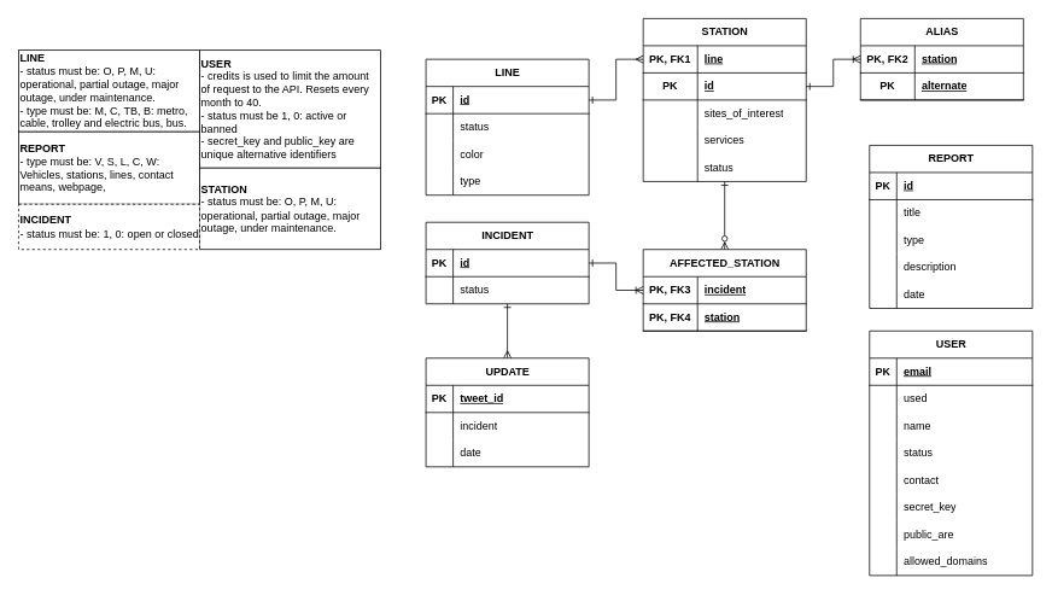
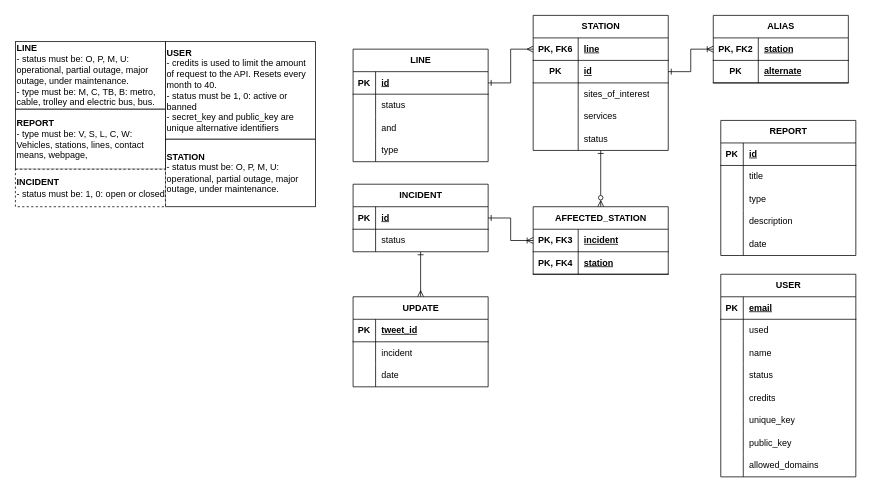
- <mxCell id="17" value="PK, FK1" style="shape=partialRectangle;connectable=0;fillColor=none;top=0;left=0;bottom=0;right=0;fontStyle=1;overflow=hidden;whiteSpace=wrap;html=1;" parent="16" vertex="1"><mxGeometry width="60" height="30" as="geometry"><mxRectangle width="60" height="30" as="alternateBounds" /></mxGeometry></mxCell>
+ <mxCell id="17" value="PK, FK6" style="shape=partialRectangle;connectable=0;fillColor=none;top=0;left=0;bottom=0;right=0;fontStyle=1;overflow=hidden;whiteSpace=wrap;html=1;" parent="16" vertex="1"><mxGeometry width="60" height="30" as="geometry"><mxRectangle width="60" height="30" as="alternateBounds" /></mxGeometry></mxCell>
- <mxCell id="11" value="color" style="shape=partialRectangle;connectable=0;fillColor=none;top=0;left=0;bottom=0;right=0;align=left;spacingLeft=6;overflow=hidden;whiteSpace=wrap;html=1;" parent="9" vertex="1"><mxGeometry x="30" width="150" height="30" as="geometry"><mxRectangle width="150" height="30" as="alternateBounds" /></mxGeometry></mxCell>
+ <mxCell id="11" value="and" style="shape=partialRectangle;connectable=0;fillColor=none;top=0;left=0;bottom=0;right=0;align=left;spacingLeft=6;overflow=hidden;whiteSpace=wrap;html=1;" parent="9" vertex="1"><mxGeometry x="30" width="150" height="30" as="geometry"><mxRectangle width="150" height="30" as="alternateBounds" /></mxGeometry></mxCell>
- <mxCell id="46" value="contact" style="shape=partialRectangle;connectable=0;fillColor=none;top=0;left=0;bottom=0;right=0;align=left;spacingLeft=6;overflow=hidden;whiteSpace=wrap;html=1;" parent="44" vertex="1"><mxGeometry x="30" width="150" height="30" as="geometry"><mxRectangle width="150" height="30" as="alternateBounds" /></mxGeometry></mxCell>
+ <mxCell id="46" value="credits" style="shape=partialRectangle;connectable=0;fillColor=none;top=0;left=0;bottom=0;right=0;align=left;spacingLeft=6;overflow=hidden;whiteSpace=wrap;html=1;" parent="44" vertex="1"><mxGeometry x="30" width="150" height="30" as="geometry"><mxRectangle width="150" height="30" as="alternateBounds" /></mxGeometry></mxCell>
- <mxCell id="49" value="secret_key" style="shape=partialRectangle;connectable=0;fillColor=none;top=0;left=0;bottom=0;right=0;align=left;spacingLeft=6;overflow=hidden;whiteSpace=wrap;html=1;" parent="47" vertex="1"><mxGeometry x="30" width="150" height="30" as="geometry"><mxRectangle width="150" height="30" as="alternateBounds" /></mxGeometry></mxCell>
+ <mxCell id="49" value="unique_key" style="shape=partialRectangle;connectable=0;fillColor=none;top=0;left=0;bottom=0;right=0;align=left;spacingLeft=6;overflow=hidden;whiteSpace=wrap;html=1;" parent="47" vertex="1"><mxGeometry x="30" width="150" height="30" as="geometry"><mxRectangle width="150" height="30" as="alternateBounds" /></mxGeometry></mxCell>
- <mxCell id="52" value="public_are" style="shape=partialRectangle;connectable=0;fillColor=none;top=0;left=0;bottom=0;right=0;align=left;spacingLeft=6;overflow=hidden;whiteSpace=wrap;html=1;" parent="50" vertex="1"><mxGeometry x="30" width="150" height="30" as="geometry"><mxRectangle width="150" height="30" as="alternateBounds" /></mxGeometry></mxCell>
+ <mxCell id="52" value="public_key" style="shape=partialRectangle;connectable=0;fillColor=none;top=0;left=0;bottom=0;right=0;align=left;spacingLeft=6;overflow=hidden;whiteSpace=wrap;html=1;" parent="50" vertex="1"><mxGeometry x="30" width="150" height="30" as="geometry"><mxRectangle width="150" height="30" as="alternateBounds" /></mxGeometry></mxCell>
